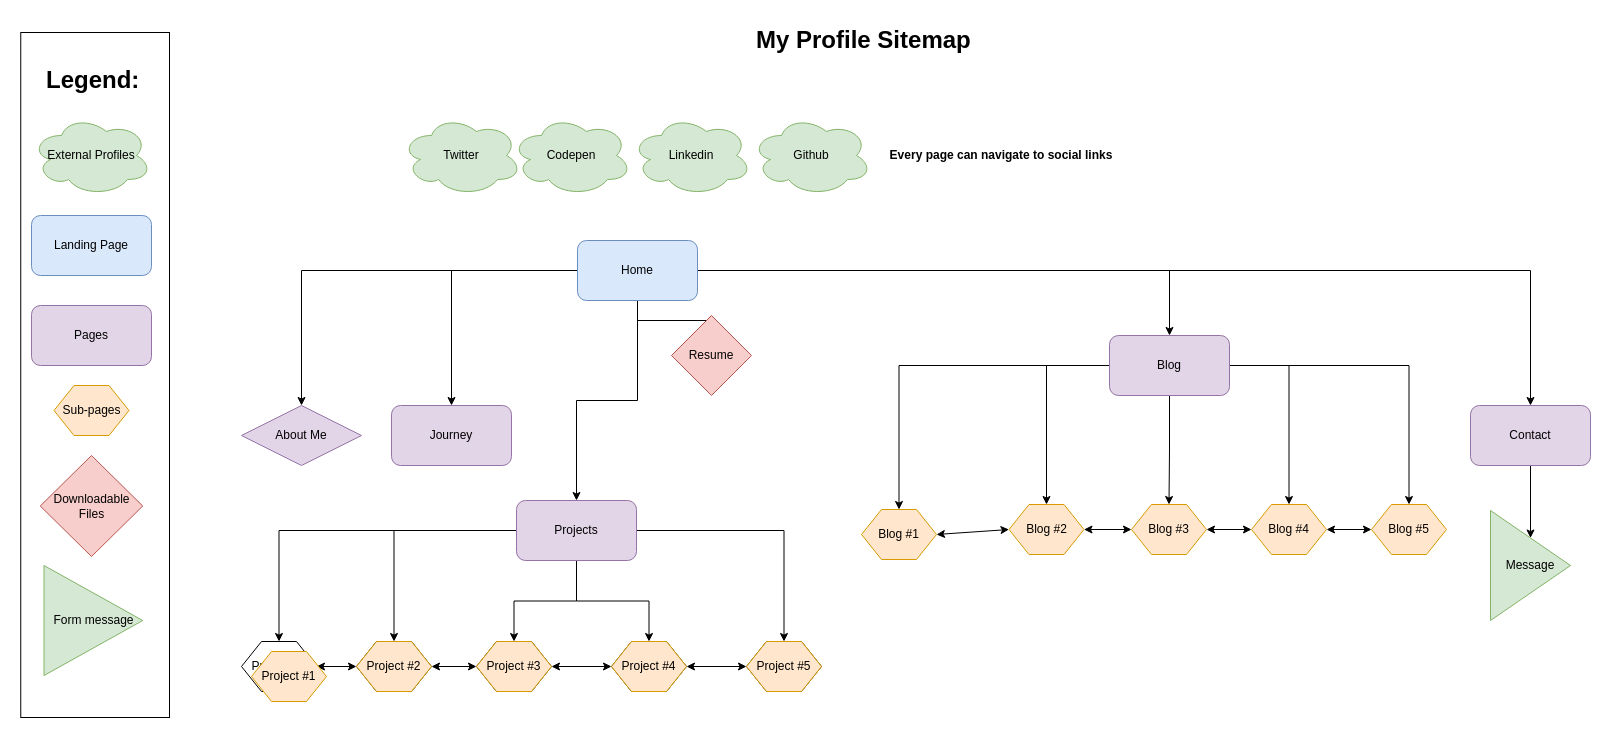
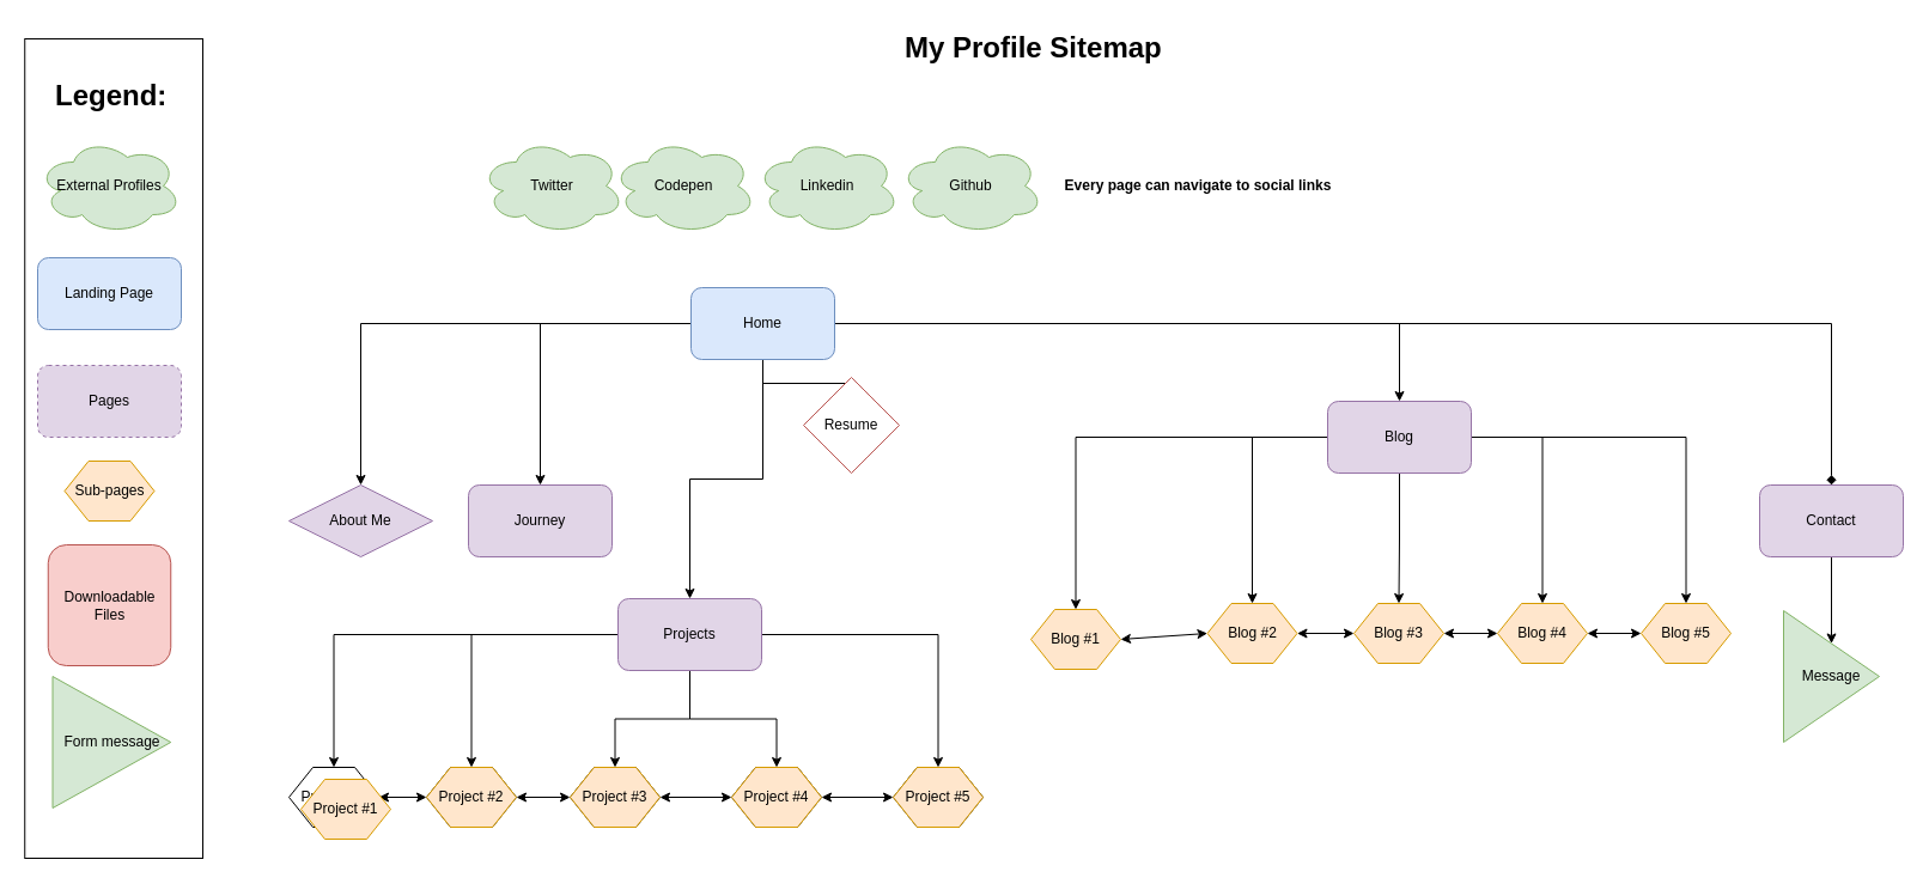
- <mxCell id="59" value="Pages" style="rounded=1;whiteSpace=wrap;html=1;fillColor=#e1d5e7;strokeColor=#9673a6;" vertex="1" parent="1"><mxGeometry x="31" y="305" width="120" height="60" as="geometry" /></mxCell>
+ <mxCell id="59" value="Pages" style="rounded=1;whiteSpace=wrap;html=1;fillColor=#e1d5e7;strokeColor=#9673a6;dashed=1;" vertex="1" parent="1"><mxGeometry x="31" y="305" width="120" height="60" as="geometry" /></mxCell>
- <mxCell id="19" value="Resume" style="rhombus;whiteSpace=wrap;html=1;fillColor=#f8cecc;strokeColor=#b85450;" vertex="1" parent="1"><mxGeometry x="671" y="315" width="80" height="80" as="geometry" /></mxCell>
+ <mxCell id="19" value="Resume" style="rhombus;whiteSpace=wrap;html=1;fillColor=#ffffff;strokeColor=#b85450;" vertex="1" parent="1"><mxGeometry x="671" y="315" width="80" height="80" as="geometry" /></mxCell>
- <mxCell id="7" style="edgeStyle=orthogonalEdgeStyle;rounded=0;orthogonalLoop=1;jettySize=auto;html=1;" edge="1" parent="1" source="9" target="18"><mxGeometry relative="1" as="geometry" /></mxCell>
+ <mxCell id="7" style="edgeStyle=orthogonalEdgeStyle;rounded=0;orthogonalLoop=1;jettySize=auto;html=1;endArrow=diamond;" edge="1" parent="1" source="9" target="18"><mxGeometry relative="1" as="geometry" /></mxCell>
- <mxCell id="61" value="Downloadable Files" style="rhombus;whiteSpace=wrap;html=1;fillColor=#f8cecc;strokeColor=#b85450;" vertex="1" parent="1"><mxGeometry x="39.75" y="455" width="102.5" height="101" as="geometry" /></mxCell>
+ <mxCell id="61" value="Downloadable Files" style="whiteSpace=wrap;html=1;fillColor=#f8cecc;strokeColor=#b85450;rounded=1;" vertex="1" parent="1"><mxGeometry x="39.75" y="455" width="102.5" height="101" as="geometry" /></mxCell>
